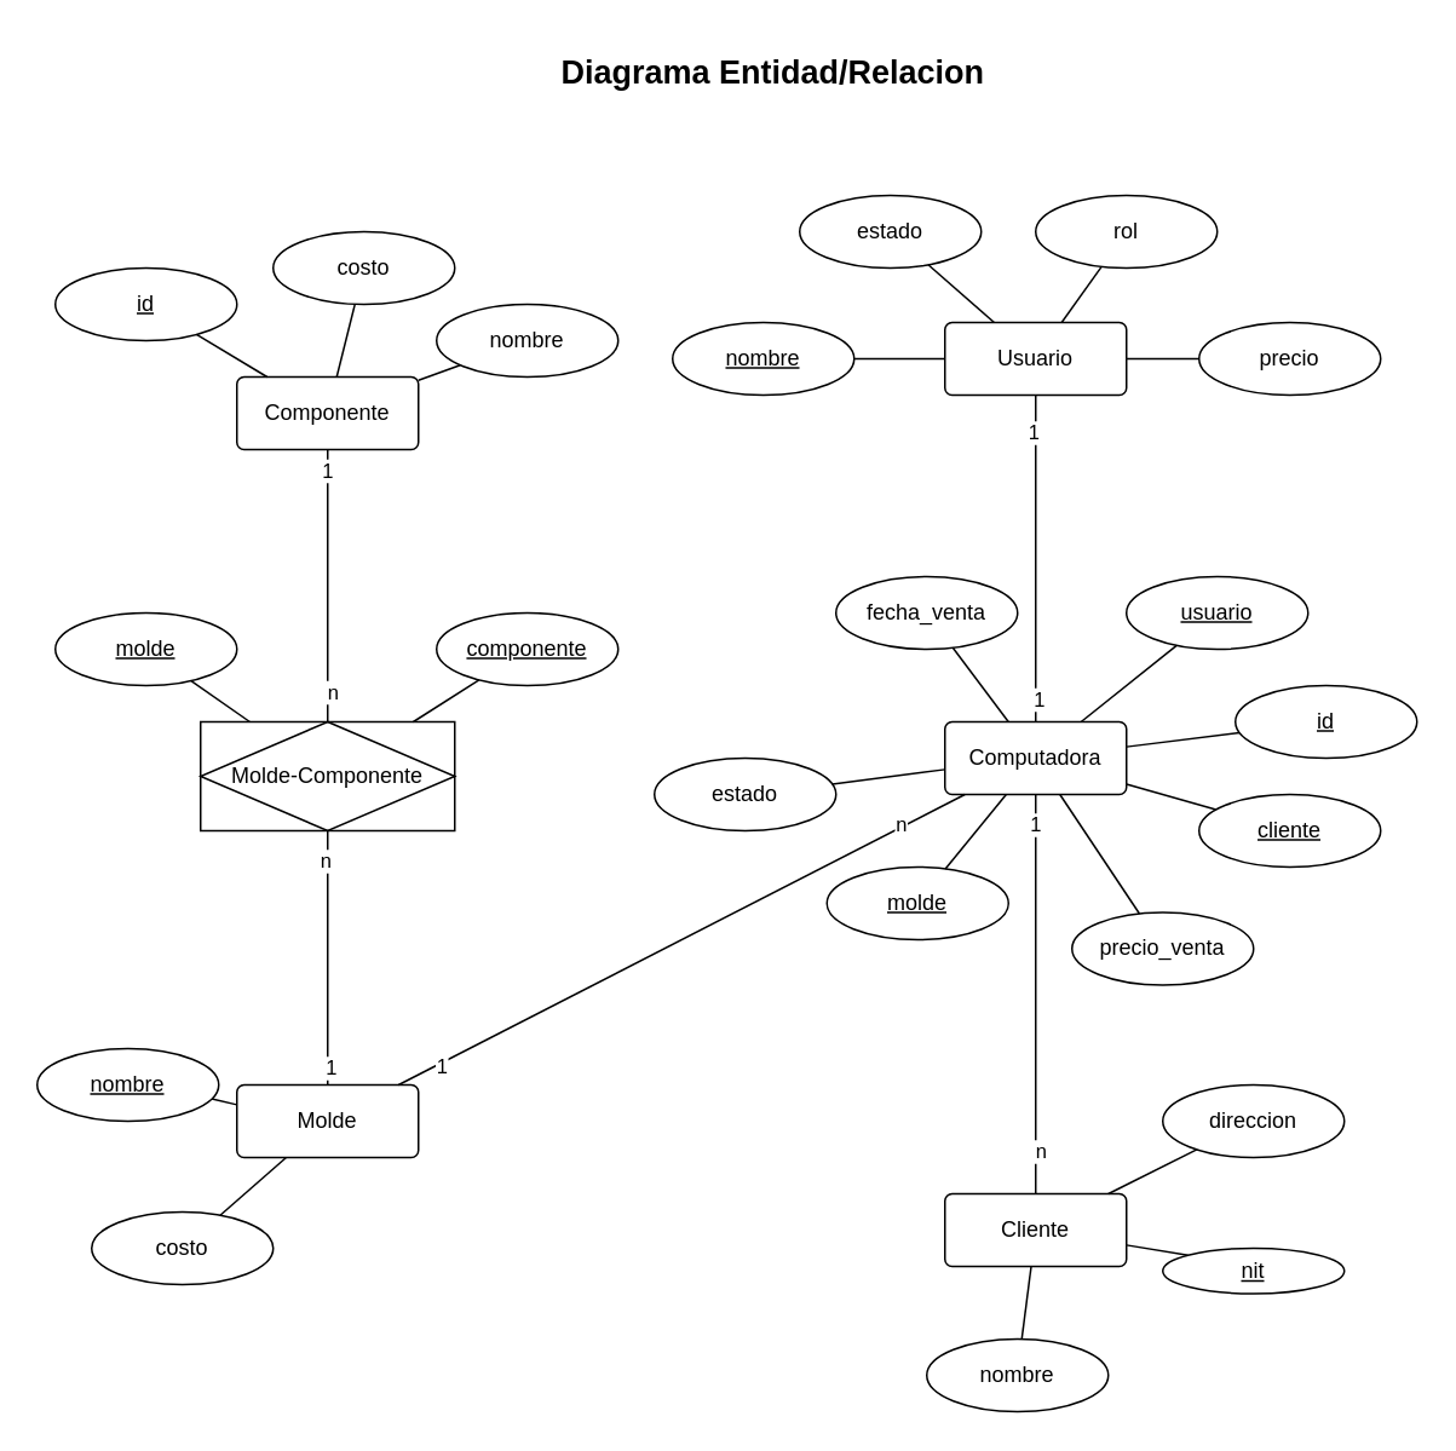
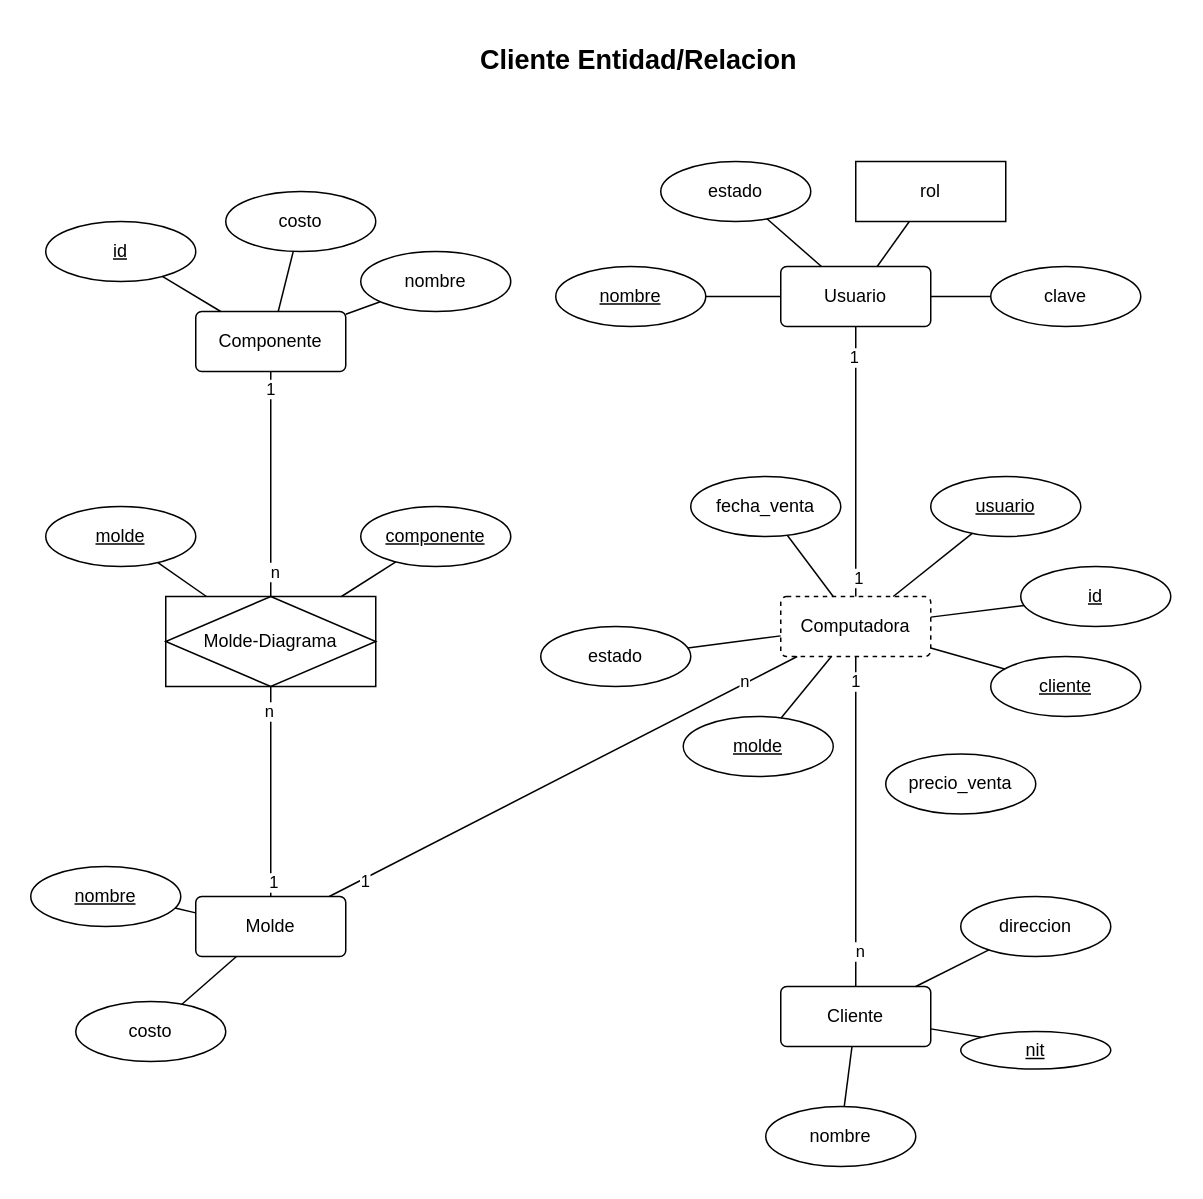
- <mxCell id="23" value="&lt;font style=&quot;font-size: 18px;&quot;&gt;&lt;b&gt;Diagrama Entidad/Relacion&lt;/b&gt;&lt;/font&gt;" style="text;html=1;align=center;verticalAlign=middle;resizable=0;points=[];autosize=1;strokeColor=none;fillColor=none;" parent="1" vertex="1"><mxGeometry x="295" y="20" width="260" height="40" as="geometry" /></mxCell>
+ <mxCell id="23" value="&lt;font style=&quot;font-size: 18px;&quot;&gt;&lt;b&gt;Cliente Entidad/Relacion&lt;/b&gt;&lt;/font&gt;" style="text;html=1;align=center;verticalAlign=middle;resizable=0;points=[];autosize=1;strokeColor=none;fillColor=none;" parent="1" vertex="1"><mxGeometry x="295" y="20" width="260" height="40" as="geometry" /></mxCell>
- <mxCell id="11" value="rol" style="ellipse;whiteSpace=wrap;html=1;align=center;" parent="1" vertex="1"><mxGeometry x="570" y="107" width="100" height="40" as="geometry" /></mxCell>
+ <mxCell id="11" value="rol" style="whiteSpace=wrap;html=1;align=center;rounded=0;" parent="1" vertex="1"><mxGeometry x="570" y="107" width="100" height="40" as="geometry" /></mxCell>
- <mxCell id="20" value="precio" style="ellipse;whiteSpace=wrap;html=1;align=center;" parent="1" vertex="1"><mxGeometry x="660" y="177" width="100" height="40" as="geometry" /></mxCell>
+ <mxCell id="20" value="clave" style="ellipse;whiteSpace=wrap;html=1;align=center;" parent="1" vertex="1"><mxGeometry x="660" y="177" width="100" height="40" as="geometry" /></mxCell>
- <mxCell id="3" value="Computadora" style="rounded=1;arcSize=10;whiteSpace=wrap;html=1;align=center;" parent="1" vertex="1"><mxGeometry x="520" y="397" width="100" height="40" as="geometry" /></mxCell>
+ <mxCell id="3" value="Computadora" style="rounded=1;arcSize=10;whiteSpace=wrap;html=1;align=center;dashed=1;" parent="1" vertex="1"><mxGeometry x="520" y="397" width="100" height="40" as="geometry" /></mxCell>
- <mxCell id="40" value="Molde-Componente" style="shape=associativeEntity;whiteSpace=wrap;html=1;align=center;" parent="1" vertex="1"><mxGeometry x="110" y="397" width="140" height="60" as="geometry" /></mxCell>
+ <mxCell id="40" value="Molde-Diagrama" style="shape=associativeEntity;whiteSpace=wrap;html=1;align=center;" parent="1" vertex="1"><mxGeometry x="110" y="397" width="140" height="60" as="geometry" /></mxCell>
- <mxCell id="34" value="" style="endArrow=none;html=1;rounded=0;" parent="1" source="3" target="22" edge="1"><mxGeometry width="50" height="50" relative="1" as="geometry"><mxPoint x="320" y="497" as="sourcePoint" /><mxPoint x="440" y="377" as="targetPoint" /></mxGeometry></mxCell>
